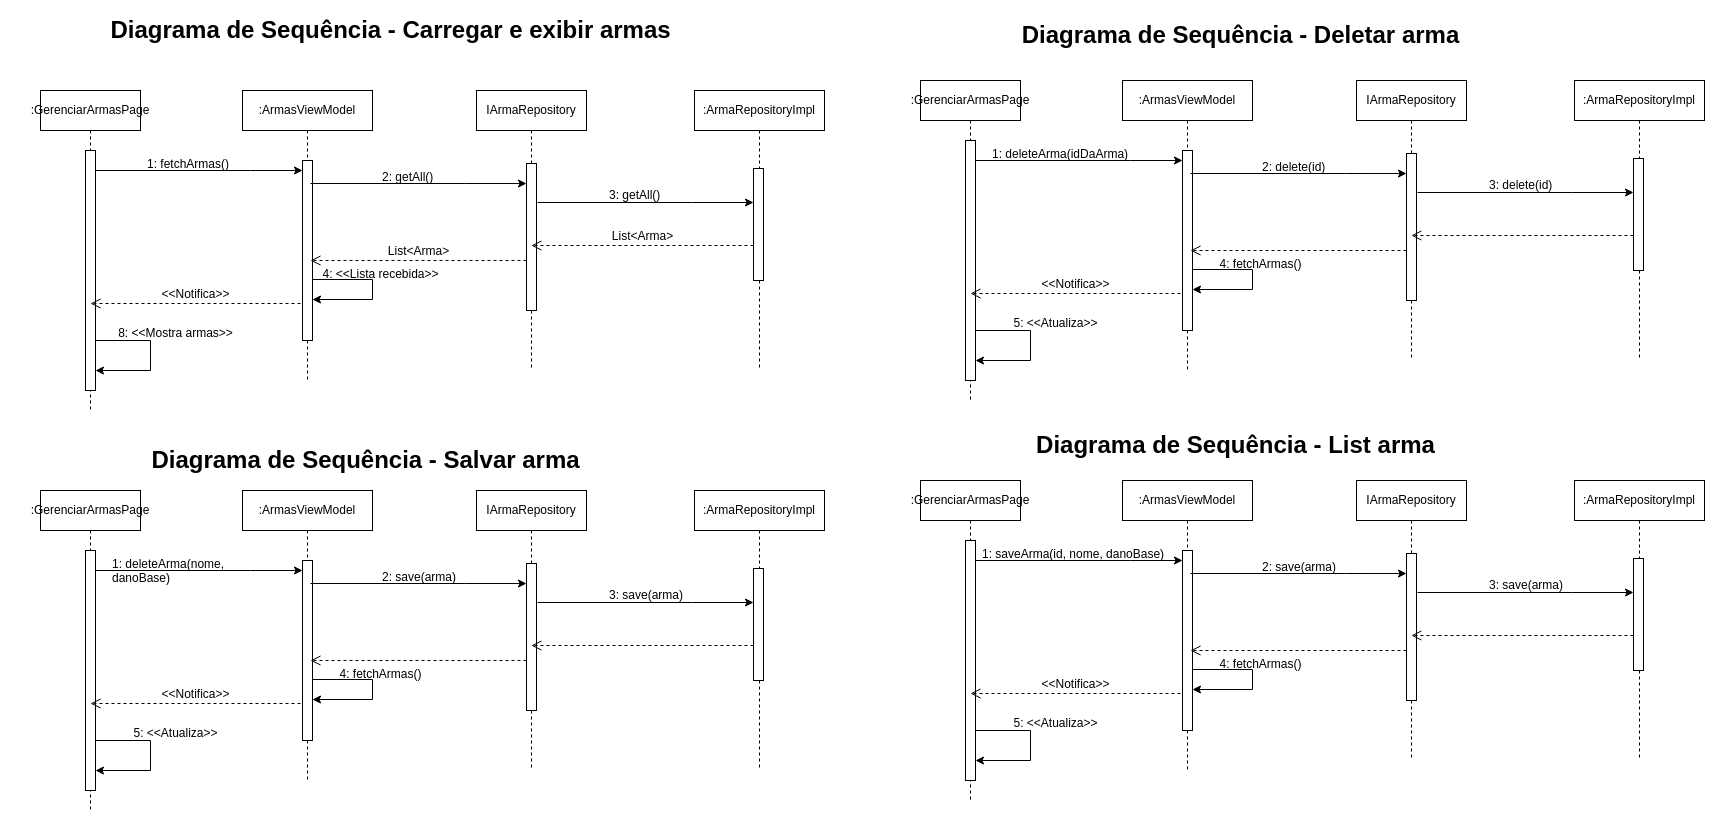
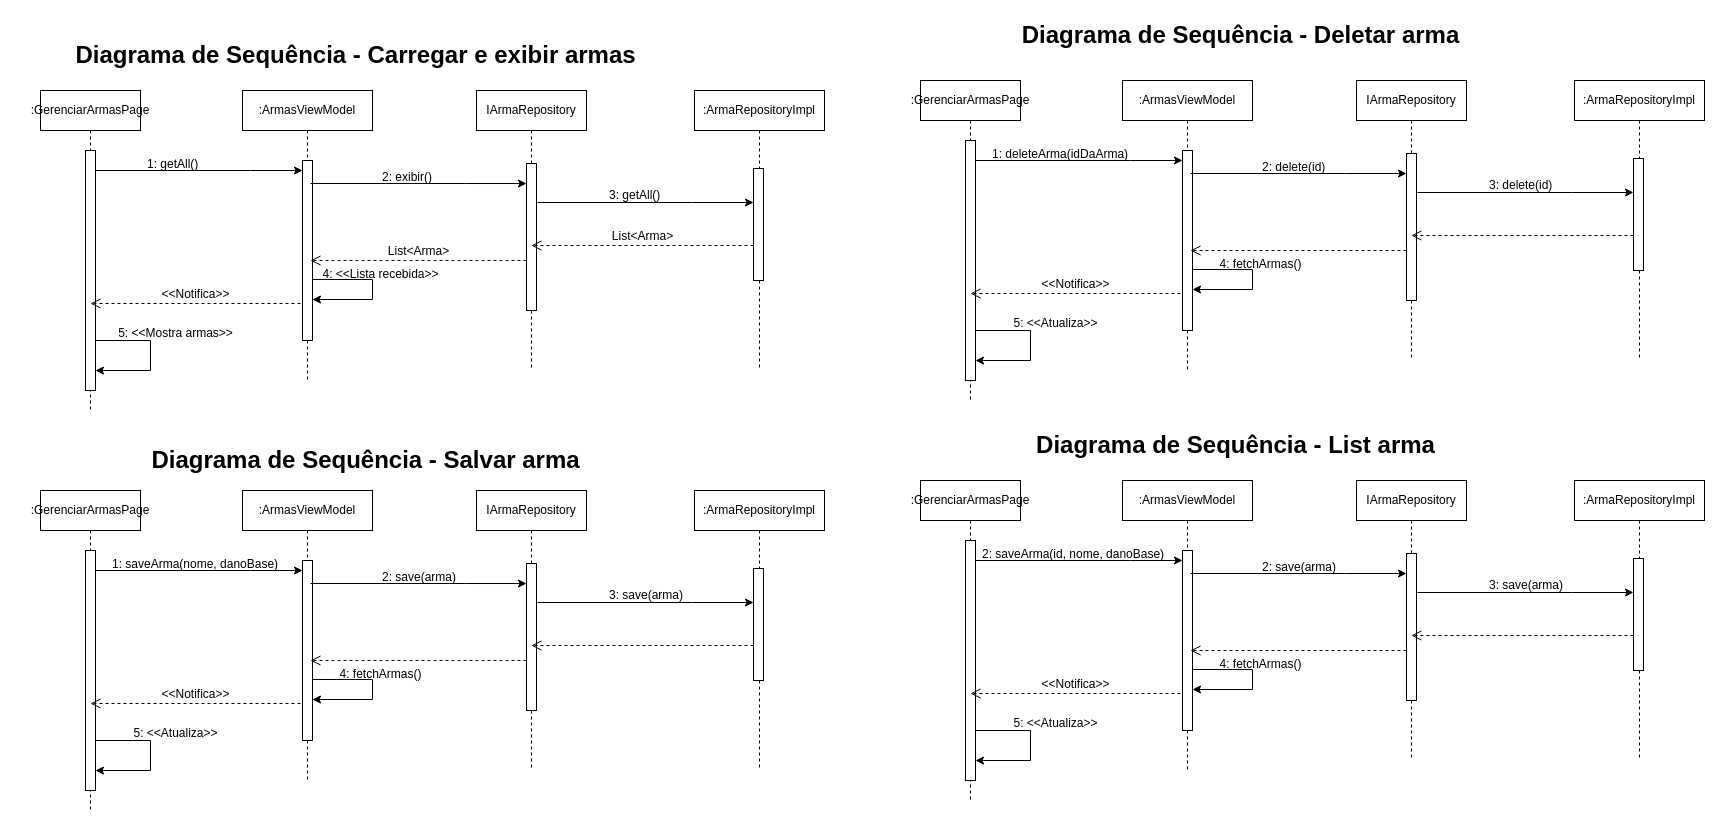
- <mxCell id="14" value="Diagrama de Sequência - Carregar e exibir armas" style="text;strokeColor=none;fillColor=none;html=1;fontSize=24;fontStyle=1;verticalAlign=middle;align=center;" vertex="1" parent="1"><mxGeometry x="55" y="15" width="670" height="30" as="geometry" /></mxCell>
+ <mxCell id="14" value="Diagrama de Sequência - Carregar e exibir armas" style="text;strokeColor=none;fillColor=none;html=1;fontSize=24;fontStyle=1;verticalAlign=middle;align=center;" vertex="1" parent="1"><mxGeometry x="20" y="40" width="670" height="30" as="geometry" /></mxCell>
- <mxCell id="16" value="1: fetchArmas()" style="text;whiteSpace=wrap;html=1;" vertex="1" parent="1"><mxGeometry x="145" y="150" width="140" height="40" as="geometry" /></mxCell>
+ <mxCell id="16" value="1: getAll()" style="text;whiteSpace=wrap;html=1;" vertex="1" parent="1"><mxGeometry x="145" y="150" width="140" height="40" as="geometry" /></mxCell>
- <mxCell id="18" value="2: getAll()" style="text;whiteSpace=wrap;html=1;" vertex="1" parent="1"><mxGeometry x="380" y="163" width="140" height="40" as="geometry" /></mxCell>
+ <mxCell id="18" value="2: exibir()" style="text;whiteSpace=wrap;html=1;" vertex="1" parent="1"><mxGeometry x="380" y="163" width="140" height="40" as="geometry" /></mxCell>
- <mxCell id="22" value="8: &amp;lt;&amp;lt;Mostra armas&amp;gt;&amp;gt;" style="text;html=1;align=center;verticalAlign=middle;resizable=0;points=[];autosize=1;strokeColor=none;fillColor=none;" vertex="1" parent="1"><mxGeometry x="105" y="318" width="140" height="30" as="geometry" /></mxCell>
+ <mxCell id="22" value="5: &amp;lt;&amp;lt;Mostra armas&amp;gt;&amp;gt;" style="text;html=1;align=center;verticalAlign=middle;resizable=0;points=[];autosize=1;strokeColor=none;fillColor=none;" vertex="1" parent="1"><mxGeometry x="105" y="318" width="140" height="30" as="geometry" /></mxCell>
- <mxCell id="82" value="1: saveArma(id, nome, danoBase)" style="text;whiteSpace=wrap;html=1;" vertex="1" parent="1"><mxGeometry x="980" y="540" width="185" height="40" as="geometry" /></mxCell>
+ <mxCell id="82" value="2: saveArma(id, nome, danoBase)" style="text;whiteSpace=wrap;html=1;" vertex="1" parent="1"><mxGeometry x="980" y="540" width="185" height="40" as="geometry" /></mxCell>
- <mxCell id="38" value="1: deleteArma(nome, danoBase)" style="text;whiteSpace=wrap;html=1;" vertex="1" parent="1"><mxGeometry x="110" y="550" width="175" height="40" as="geometry" /></mxCell>
+ <mxCell id="38" value="1: saveArma(nome, danoBase)" style="text;whiteSpace=wrap;html=1;" vertex="1" parent="1"><mxGeometry x="110" y="550" width="175" height="40" as="geometry" /></mxCell>
